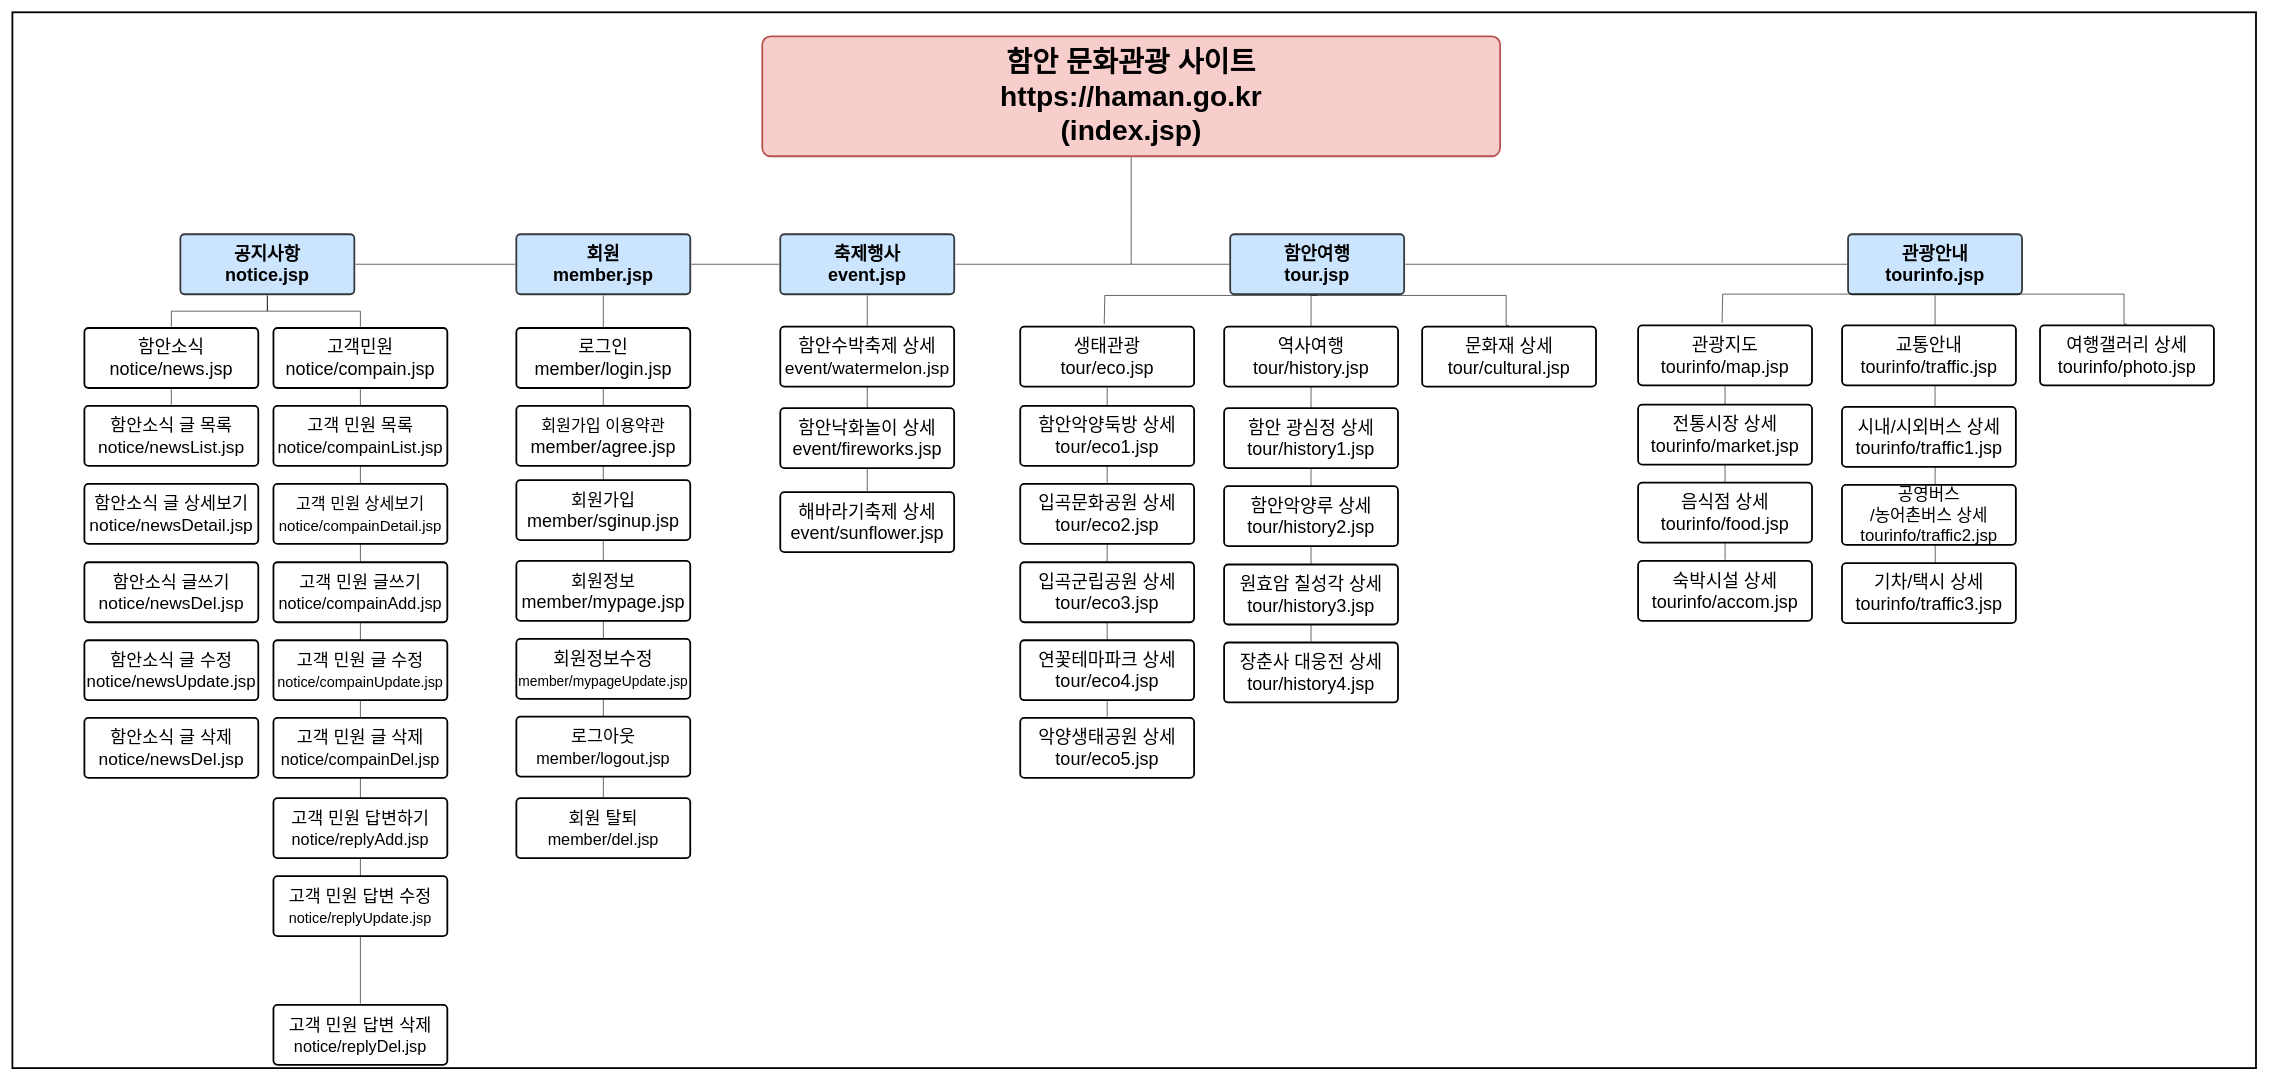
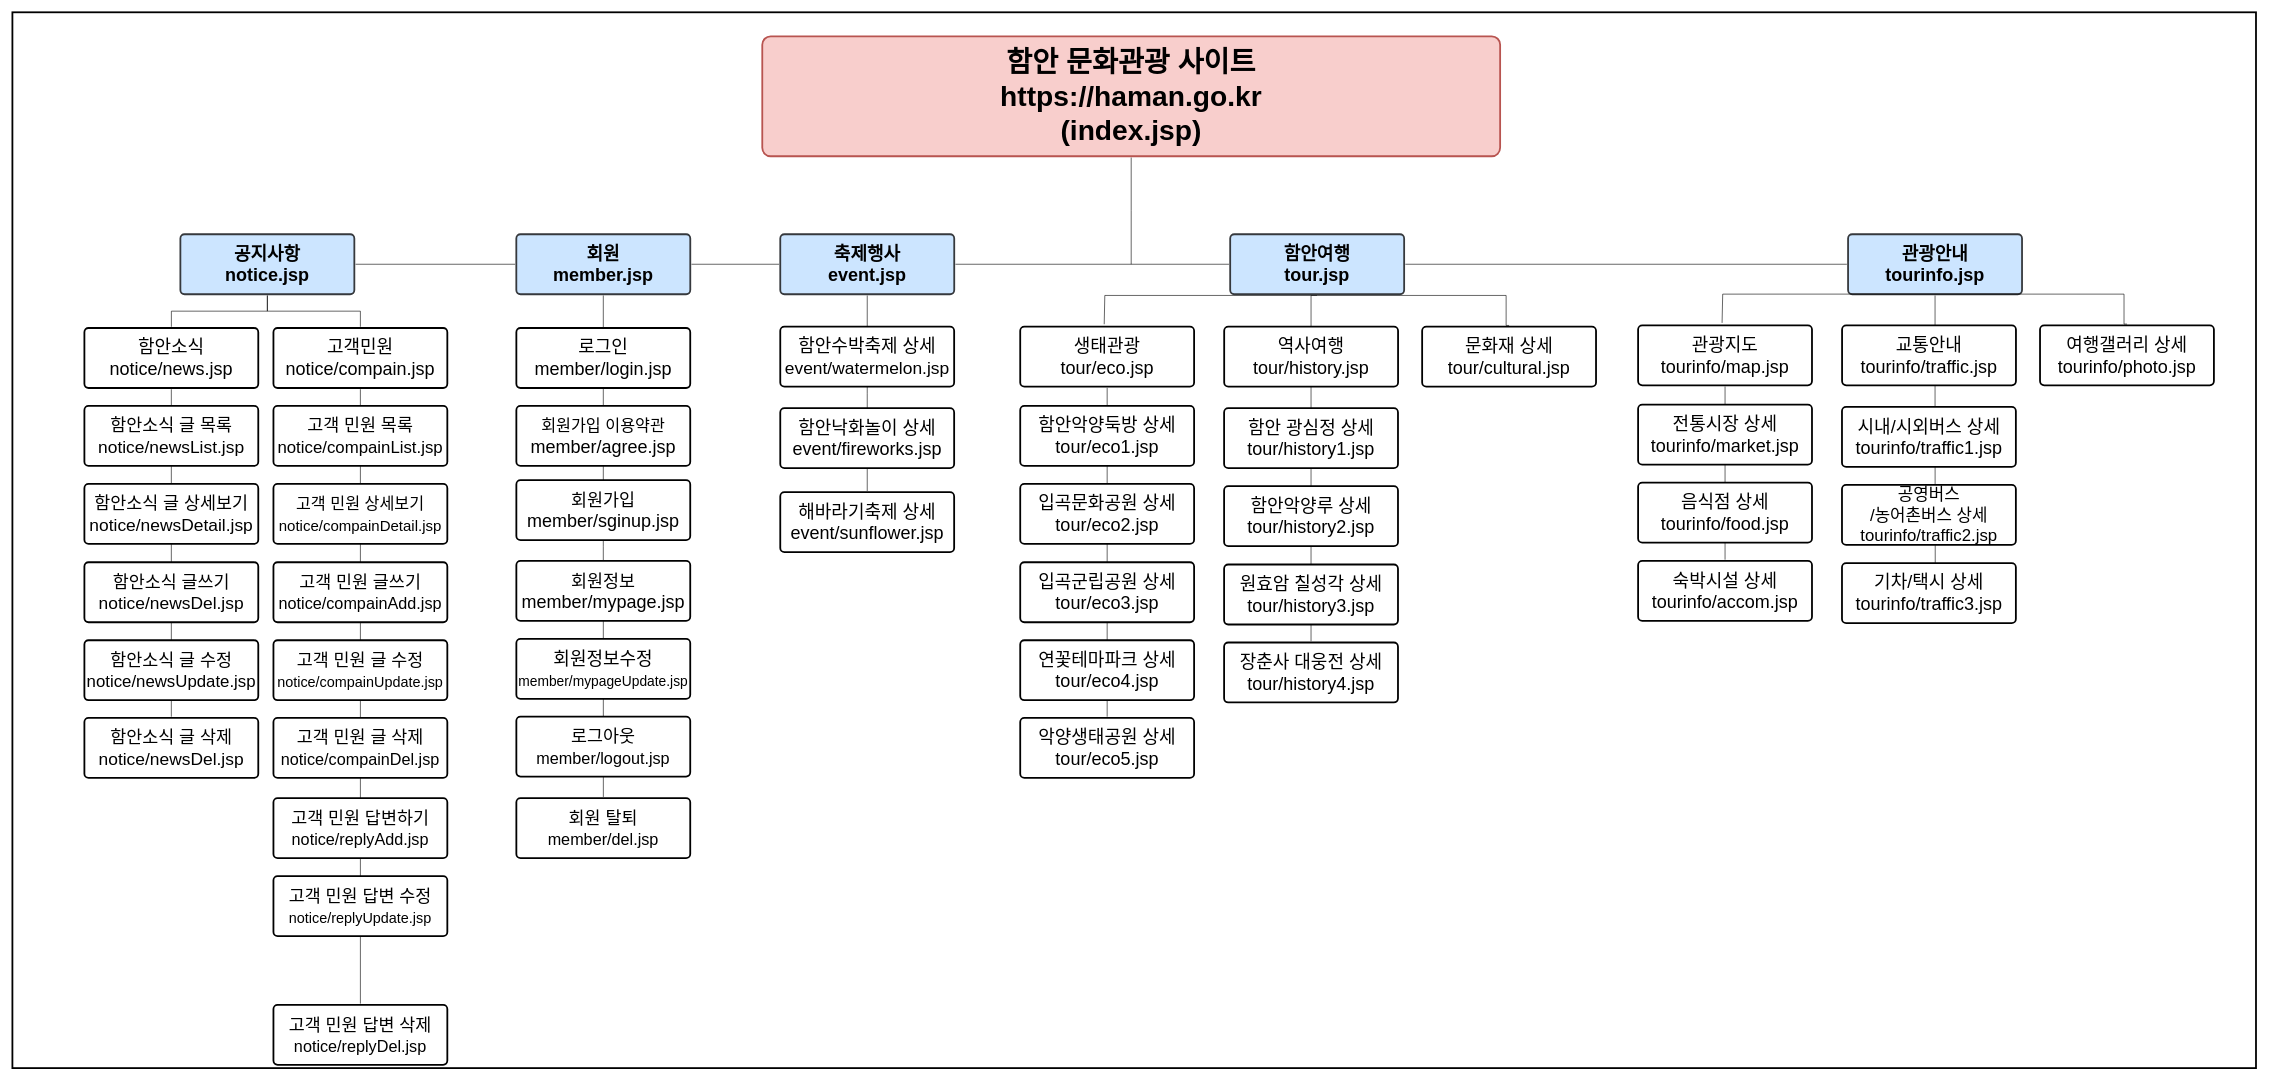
- <mxCell id="10" style="edgeStyle=orthogonalEdgeStyle;rounded=0;orthogonalLoop=1;jettySize=auto;html=1;exitX=0.5;exitY=1;exitDx=0;exitDy=0;endArrow=none;endFill=0;" parent="1" source="11" target="14" edge="1"><mxGeometry relative="1" as="geometry" /></mxCell>
+ <mxCell id="10" style="edgeStyle=orthogonalEdgeStyle;rounded=0;orthogonalLoop=1;jettySize=auto;html=1;exitX=0.5;exitY=1;exitDx=0;exitDy=0;entryX=0.5;entryY=0;entryDx=0;entryDy=0;endArrow=none;endFill=0;" parent="1" source="11" target="15" edge="1"><mxGeometry relative="1" as="geometry" /></mxCell>
